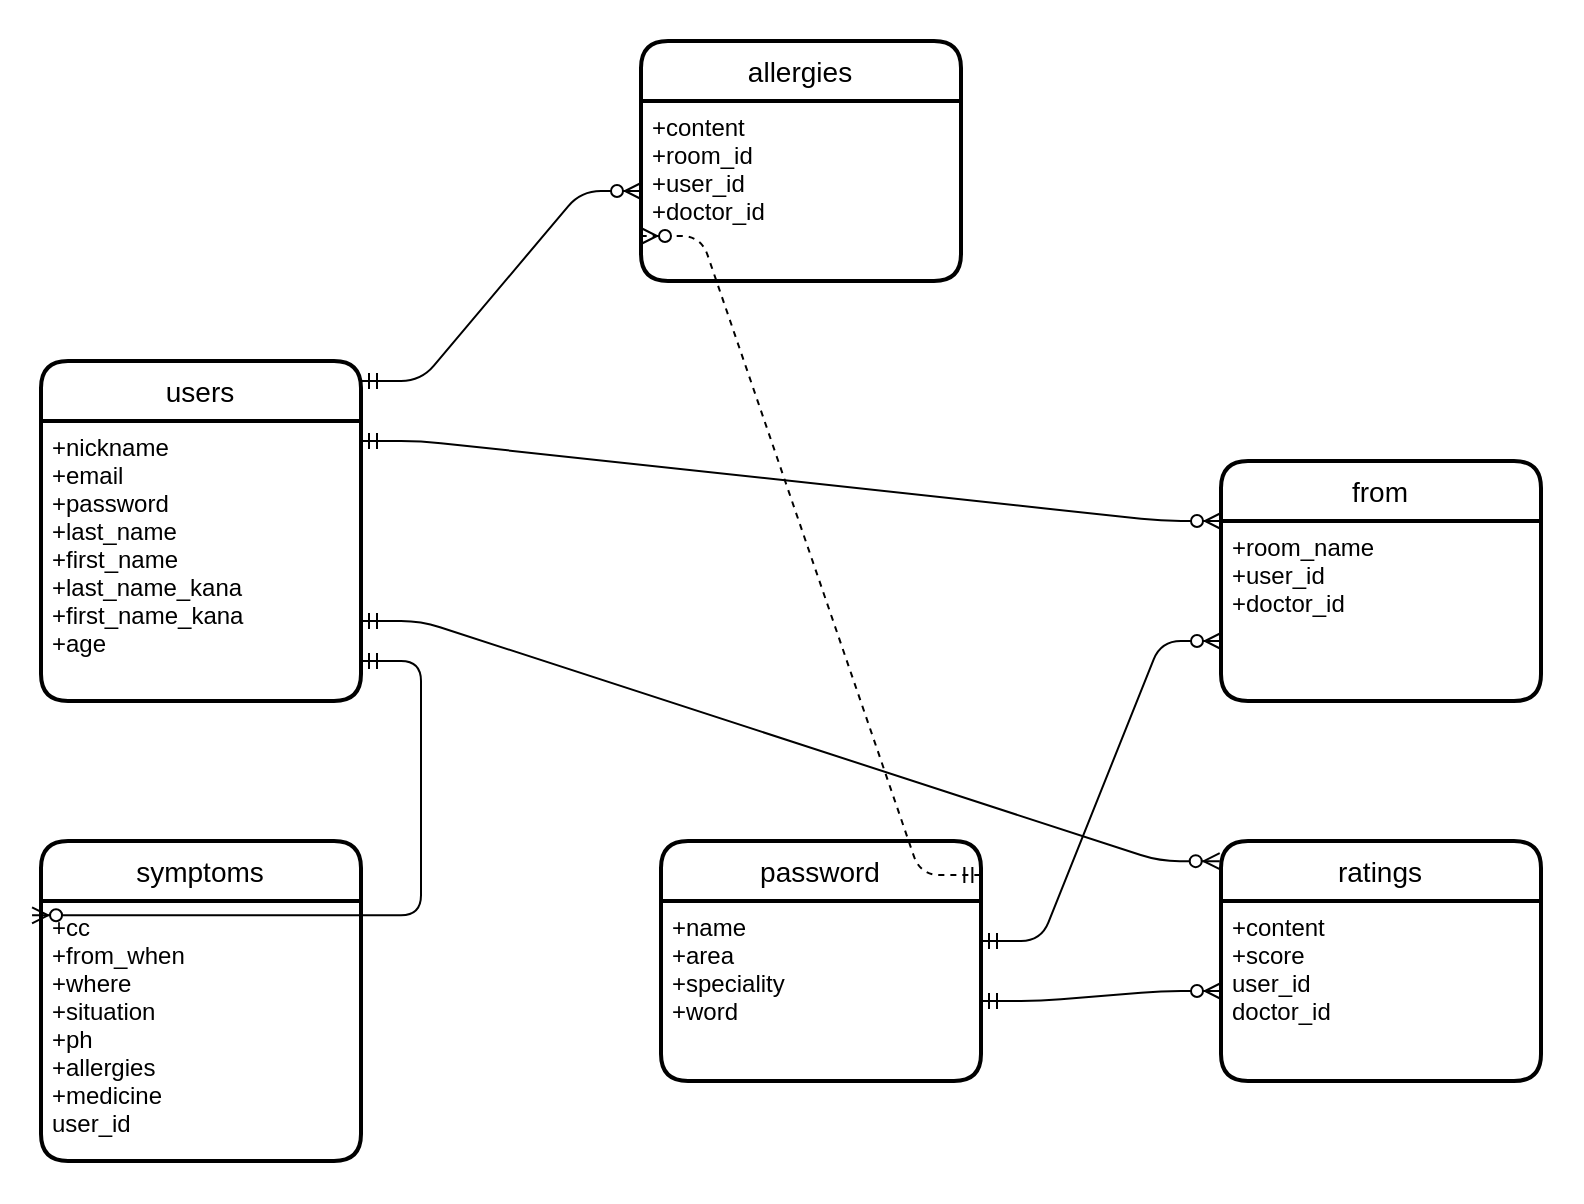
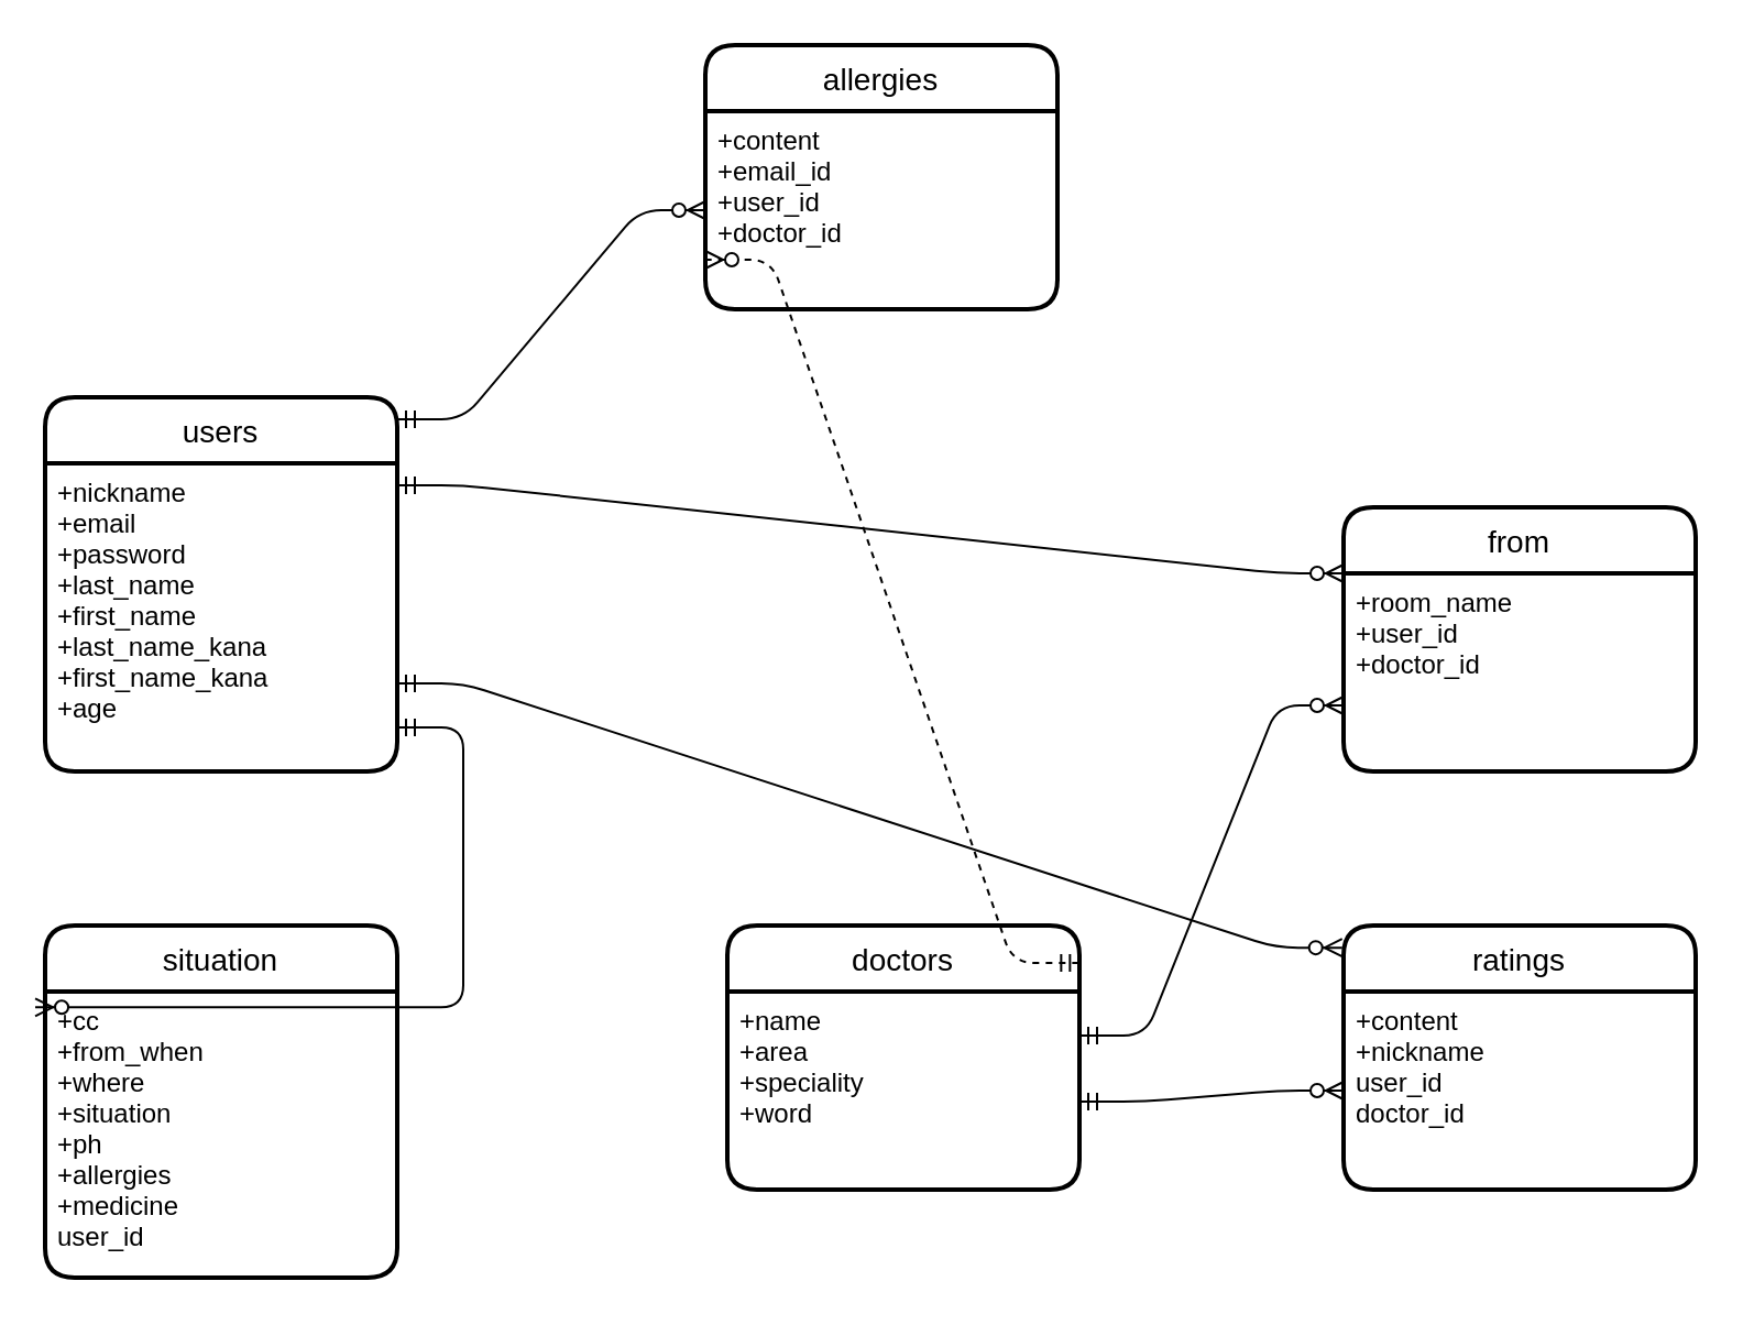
- <mxCell id="13" value="+content&#10;+room_id&#10;+user_id&#10;+doctor_id" style="align=left;strokeColor=none;fillColor=none;spacingLeft=4;fontSize=12;verticalAlign=top;resizable=0;rotatable=0;part=1;" vertex="1" parent="12"><mxGeometry y="30" width="160" height="90" as="geometry" /></mxCell>
+ <mxCell id="13" value="+content&#10;+email_id&#10;+user_id&#10;+doctor_id" style="align=left;strokeColor=none;fillColor=none;spacingLeft=4;fontSize=12;verticalAlign=top;resizable=0;rotatable=0;part=1;" vertex="1" parent="12"><mxGeometry y="30" width="160" height="90" as="geometry" /></mxCell>
- <mxCell id="4" value="symptoms" style="swimlane;childLayout=stackLayout;horizontal=1;startSize=30;horizontalStack=0;rounded=1;fontSize=14;fontStyle=0;strokeWidth=2;resizeParent=0;resizeLast=1;shadow=0;dashed=0;align=center;" vertex="1" parent="1"><mxGeometry x="20" y="420" width="160" height="160" as="geometry" /></mxCell>
+ <mxCell id="4" value="situation" style="swimlane;childLayout=stackLayout;horizontal=1;startSize=30;horizontalStack=0;rounded=1;fontSize=14;fontStyle=0;strokeWidth=2;resizeParent=0;resizeLast=1;shadow=0;dashed=0;align=center;" vertex="1" parent="1"><mxGeometry x="20" y="420" width="160" height="160" as="geometry" /></mxCell>
- <mxCell id="6" value="password" style="swimlane;childLayout=stackLayout;horizontal=1;startSize=30;horizontalStack=0;rounded=1;fontSize=14;fontStyle=0;strokeWidth=2;resizeParent=0;resizeLast=1;shadow=0;dashed=0;align=center;" vertex="1" parent="1"><mxGeometry x="330" y="420" width="160" height="120" as="geometry" /></mxCell>
+ <mxCell id="6" value="doctors" style="swimlane;childLayout=stackLayout;horizontal=1;startSize=30;horizontalStack=0;rounded=1;fontSize=14;fontStyle=0;strokeWidth=2;resizeParent=0;resizeLast=1;shadow=0;dashed=0;align=center;" vertex="1" parent="1"><mxGeometry x="330" y="420" width="160" height="120" as="geometry" /></mxCell>
- <mxCell id="9" value="+content&#10;+score&#10;user_id&#10;doctor_id" style="align=left;strokeColor=none;fillColor=none;spacingLeft=4;fontSize=12;verticalAlign=top;resizable=0;rotatable=0;part=1;" vertex="1" parent="8"><mxGeometry y="30" width="160" height="90" as="geometry" /></mxCell>
+ <mxCell id="9" value="+content&#10;+nickname&#10;user_id&#10;doctor_id" style="align=left;strokeColor=none;fillColor=none;spacingLeft=4;fontSize=12;verticalAlign=top;resizable=0;rotatable=0;part=1;" vertex="1" parent="8"><mxGeometry y="30" width="160" height="90" as="geometry" /></mxCell>
